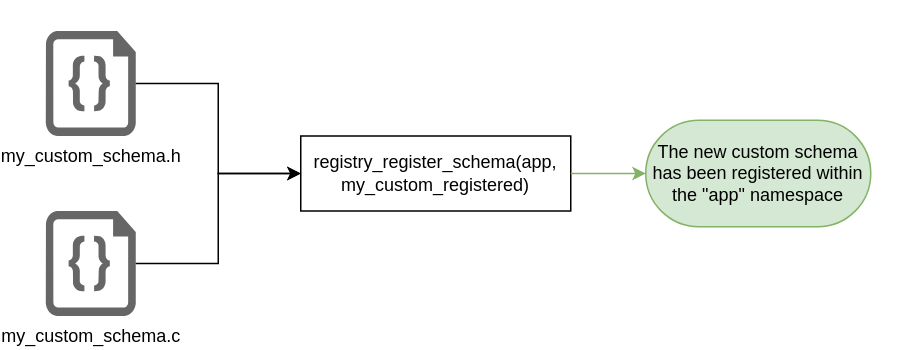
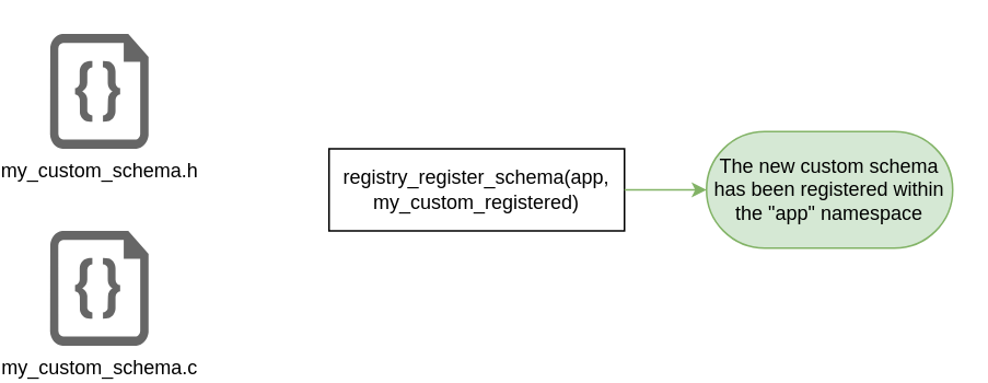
- <mxCell id="4" style="edgeStyle=elbowEdgeStyle;rounded=0;html=1;" parent="1" source="2" target="6" edge="1"><mxGeometry relative="1" as="geometry"><mxPoint x="130" y="-160" as="sourcePoint" /><mxPoint x="180" y="55" as="targetPoint" /></mxGeometry></mxCell>
- <mxCell id="5" style="edgeStyle=elbowEdgeStyle;rounded=0;html=1;" parent="1" source="3" target="6" edge="1"><mxGeometry relative="1" as="geometry"><mxPoint x="90" y="65" as="sourcePoint" /><mxPoint x="180" y="175" as="targetPoint" /></mxGeometry></mxCell>
